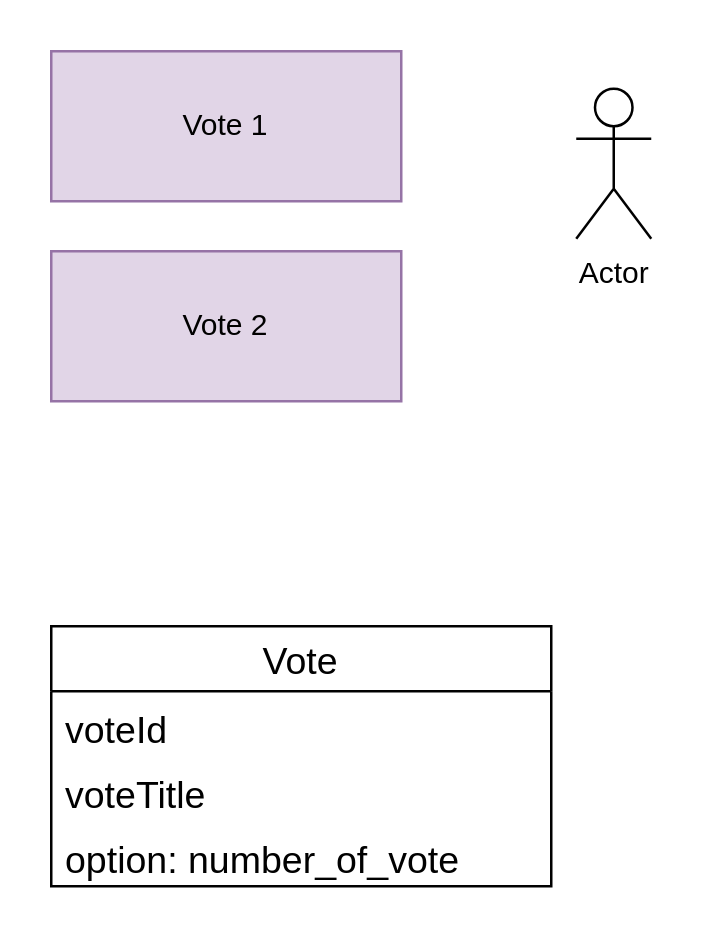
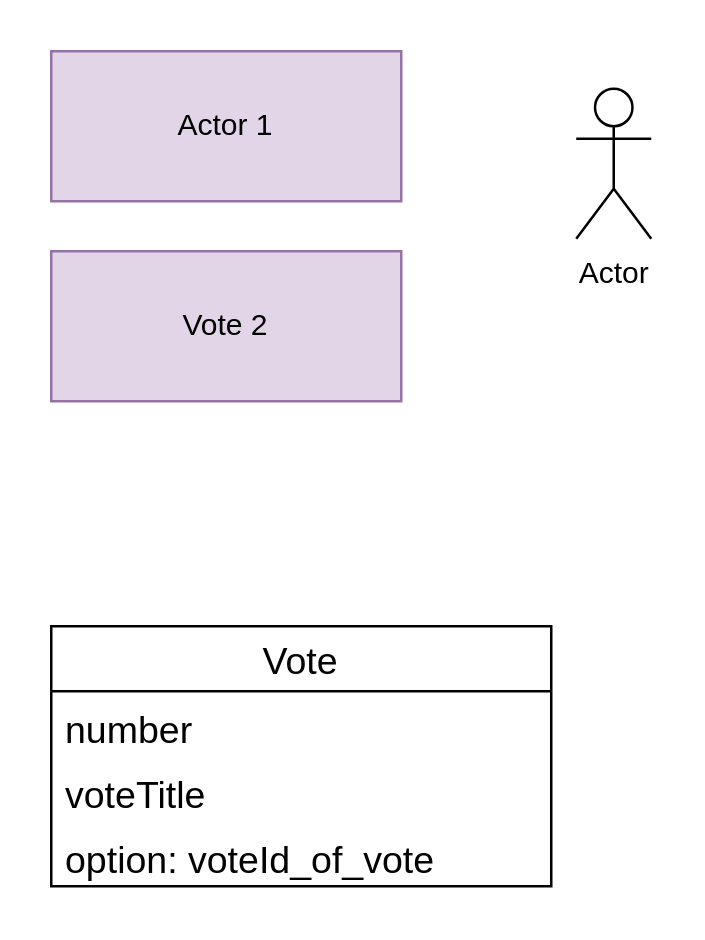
- <mxCell id="3" value="Vote 1" style="rounded=0;whiteSpace=wrap;html=1;fillColor=#e1d5e7;strokeColor=#9673a6;" vertex="1" parent="1"><mxGeometry x="20" y="20" width="140" height="60" as="geometry" /></mxCell>
+ <mxCell id="3" value="Actor 1" style="rounded=0;whiteSpace=wrap;html=1;fillColor=#e1d5e7;strokeColor=#9673a6;" vertex="1" parent="1"><mxGeometry x="20" y="20" width="140" height="60" as="geometry" /></mxCell>
- <mxCell id="6" value="voteId" style="text;strokeColor=none;fillColor=none;align=left;verticalAlign=top;spacingLeft=4;spacingRight=4;overflow=hidden;rotatable=0;points=[[0,0.5],[1,0.5]];portConstraint=eastwest;fontSize=15;" vertex="1" parent="5"><mxGeometry y="26" width="200" height="26" as="geometry" /></mxCell>
+ <mxCell id="6" value="number" style="text;strokeColor=none;fillColor=none;align=left;verticalAlign=top;spacingLeft=4;spacingRight=4;overflow=hidden;rotatable=0;points=[[0,0.5],[1,0.5]];portConstraint=eastwest;fontSize=15;" vertex="1" parent="5"><mxGeometry y="26" width="200" height="26" as="geometry" /></mxCell>
- <mxCell id="8" value="option: number_of_vote" style="text;strokeColor=none;fillColor=none;align=left;verticalAlign=top;spacingLeft=4;spacingRight=4;overflow=hidden;rotatable=0;points=[[0,0.5],[1,0.5]];portConstraint=eastwest;fontSize=15;" vertex="1" parent="5"><mxGeometry y="78" width="200" height="26" as="geometry" /></mxCell>
+ <mxCell id="8" value="option: voteId_of_vote" style="text;strokeColor=none;fillColor=none;align=left;verticalAlign=top;spacingLeft=4;spacingRight=4;overflow=hidden;rotatable=0;points=[[0,0.5],[1,0.5]];portConstraint=eastwest;fontSize=15;" vertex="1" parent="5"><mxGeometry y="78" width="200" height="26" as="geometry" /></mxCell>
